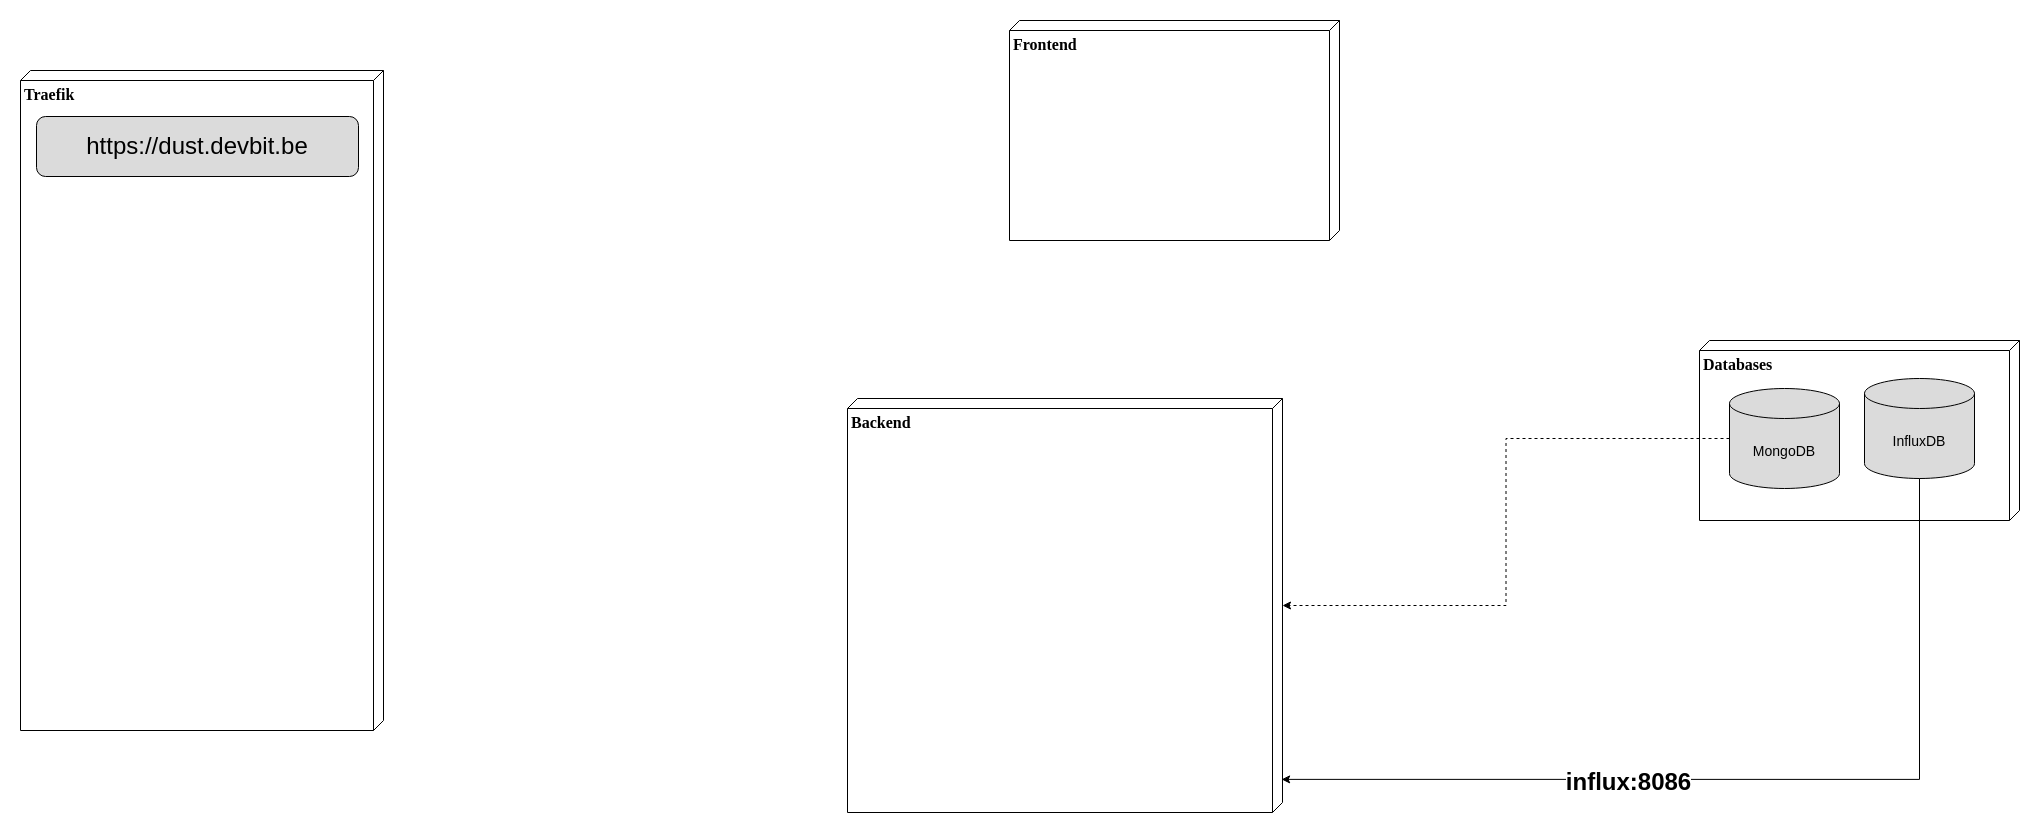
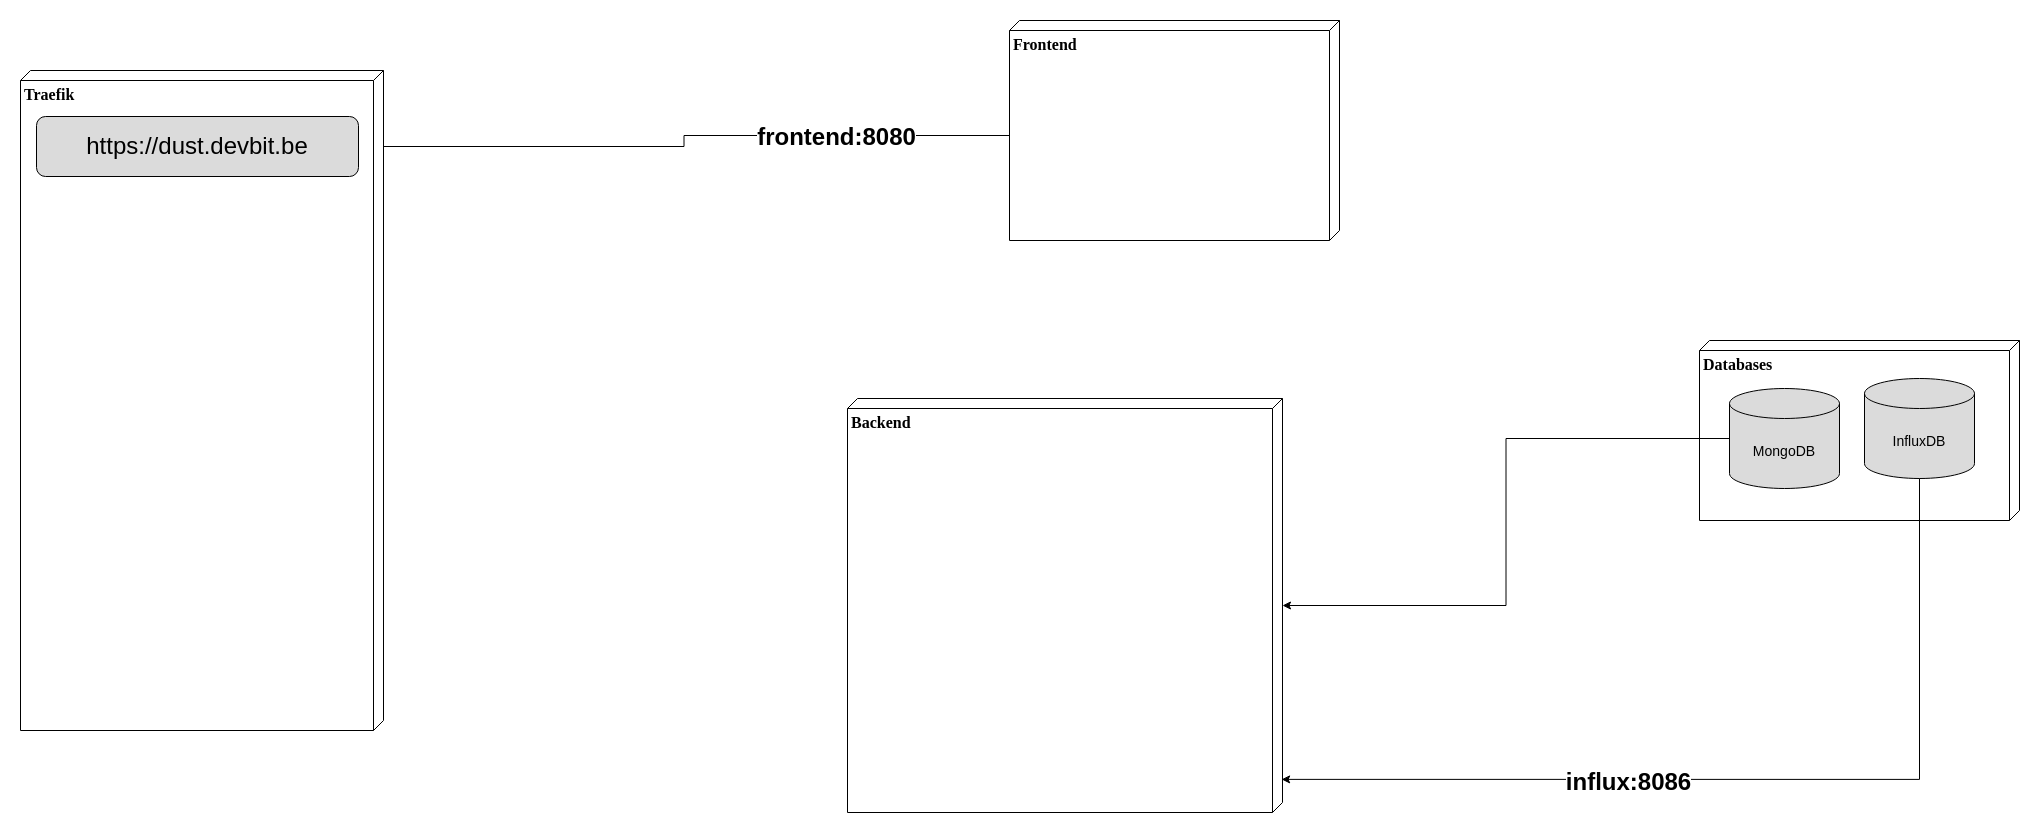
+ <mxCell id="3" style="edgeStyle=orthogonalEdgeStyle;rounded=0;orthogonalLoop=1;jettySize=auto;html=1;exitX=0;exitY=0;exitDx=115;exitDy=330;exitPerimeter=0;fontSize=24;" edge="1" parent="1" source="5" target="14"><mxGeometry relative="1" as="geometry" /></mxCell>
+ <mxCell id="4" value="frontend:8080" style="edgeLabel;html=1;align=center;verticalAlign=middle;resizable=0;points=[];fontSize=24;fontStyle=1" vertex="1" connectable="0" parent="3"><mxGeometry x="-0.239" y="2" relative="1" as="geometry"><mxPoint x="78" y="-1" as="offset" /></mxGeometry></mxCell>
- <mxCell id="10" style="edgeStyle=orthogonalEdgeStyle;rounded=0;orthogonalLoop=1;jettySize=auto;html=1;exitX=0;exitY=0.5;exitDx=0;exitDy=0;exitPerimeter=0;fontSize=14;dashed=1;" edge="1" parent="1" source="8" target="2"><mxGeometry relative="1" as="geometry" /></mxCell>
+ <mxCell id="10" style="edgeStyle=orthogonalEdgeStyle;rounded=0;orthogonalLoop=1;jettySize=auto;html=1;exitX=0;exitY=0.5;exitDx=0;exitDy=0;exitPerimeter=0;fontSize=14;" edge="1" parent="1" source="8" target="2"><mxGeometry relative="1" as="geometry" /></mxCell>
